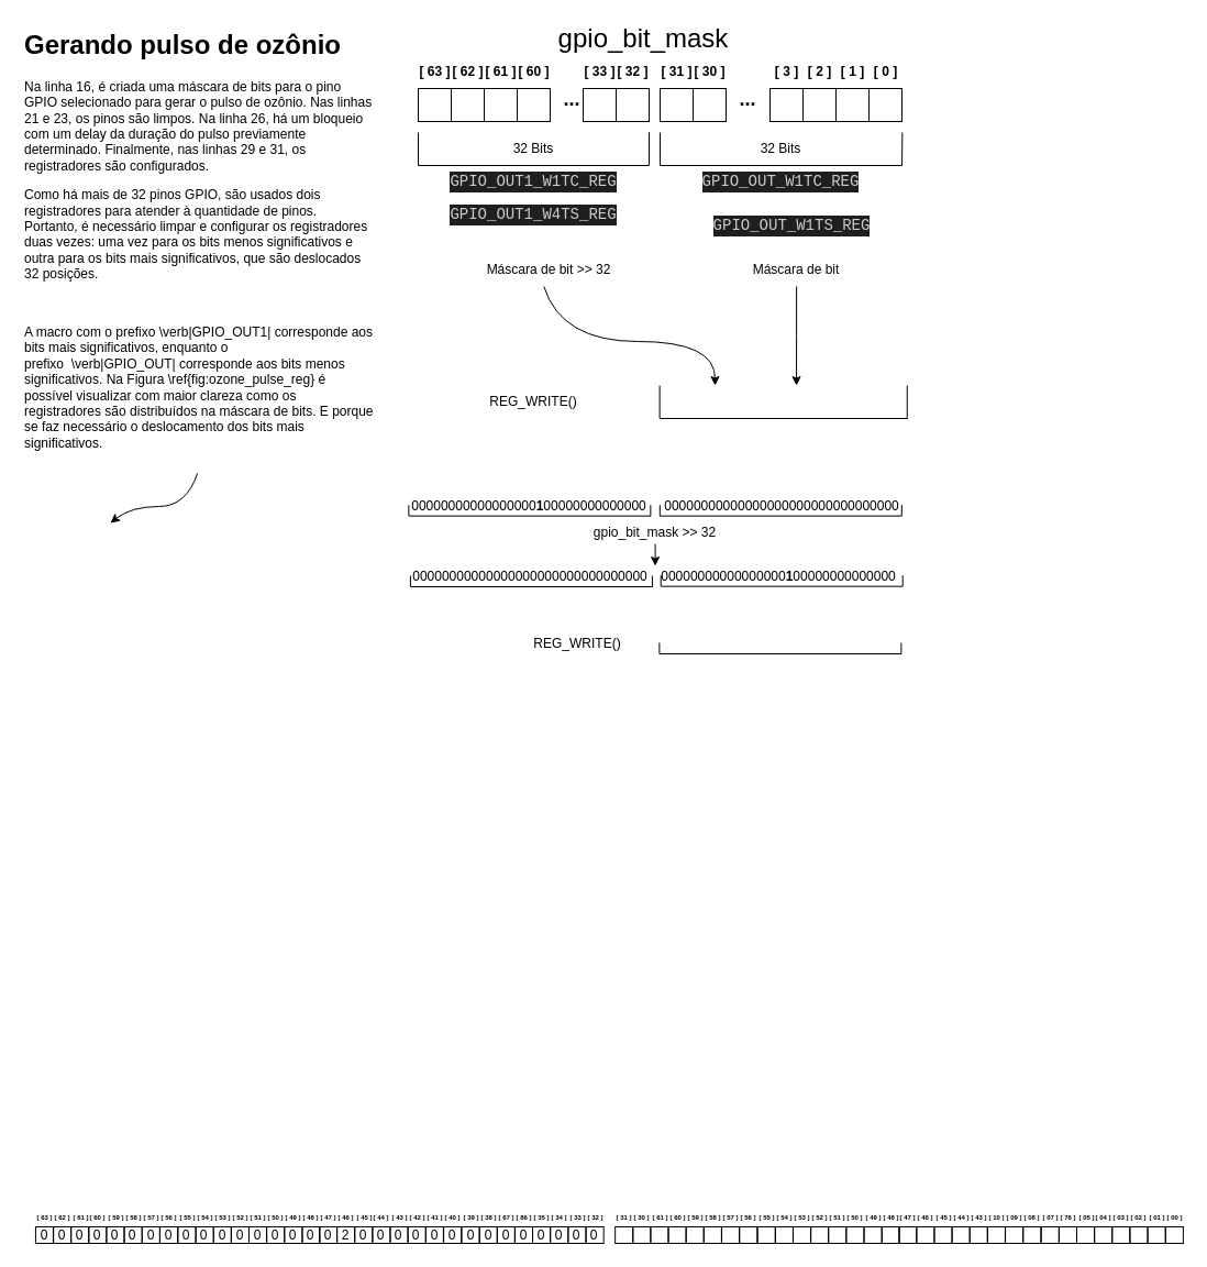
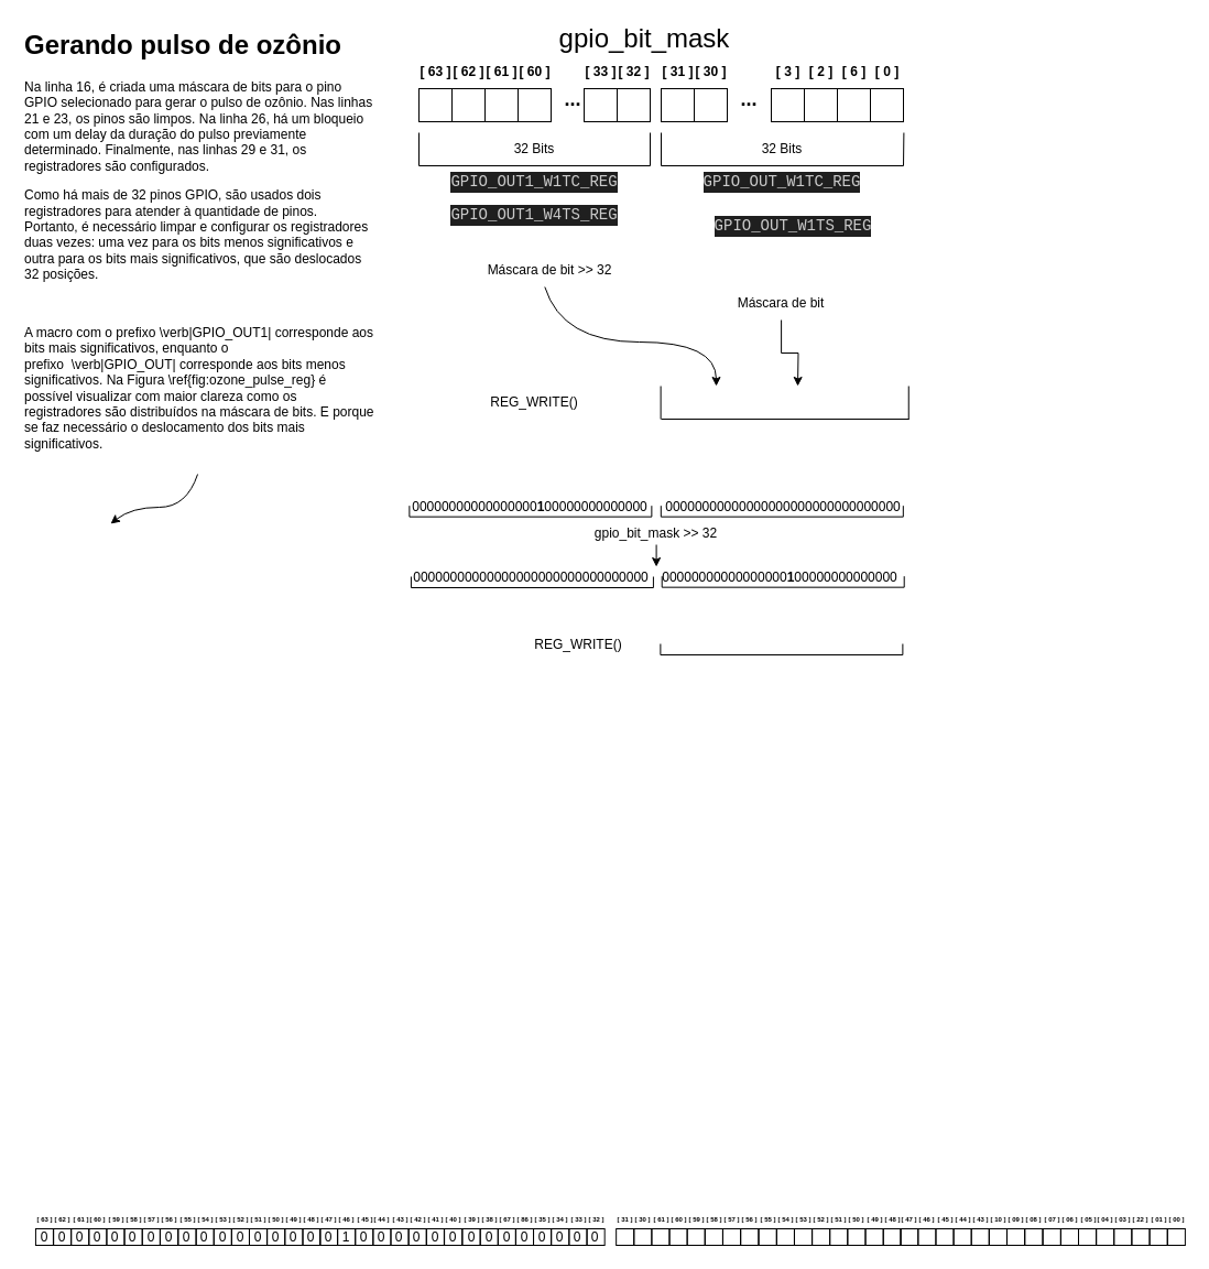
- <mxCell id="15" value="[ 1 ]" style="text;strokeColor=none;fillColor=none;html=1;fontSize=12;fontStyle=1;verticalAlign=middle;align=center;fontFamily=Helvetica;fontColor=default;" parent="1" vertex="1"><mxGeometry x="760" y="50" width="30" height="30" as="geometry" /></mxCell>
+ <mxCell id="15" value="[ 6 ]" style="text;strokeColor=none;fillColor=none;html=1;fontSize=12;fontStyle=1;verticalAlign=middle;align=center;fontFamily=Helvetica;fontColor=default;" parent="1" vertex="1"><mxGeometry x="760" y="50" width="30" height="30" as="geometry" /></mxCell>
- <mxCell id="43" value="Máscara de bit" style="text;html=1;align=center;verticalAlign=middle;whiteSpace=wrap;rounded=0;fontFamily=Helvetica;fontSize=12;fontColor=default;" parent="1" vertex="1"><mxGeometry x="659.28" y="230" width="129.52" height="30" as="geometry" /></mxCell>
+ <mxCell id="43" value="Máscara de bit" style="text;html=1;align=center;verticalAlign=middle;whiteSpace=wrap;rounded=0;fontFamily=Helvetica;fontSize=12;fontColor=default;" parent="1" vertex="1"><mxGeometry x="644.28" y="260" width="129.52" height="30" as="geometry" /></mxCell>
- <mxCell id="172" value="&lt;font style=&quot;font-size: 6px;&quot;&gt;[ 76&lt;/font&gt;&lt;span style=&quot;font-size: 6px; background-color: initial;&quot;&gt;&amp;nbsp;]&lt;/span&gt;" style="text;strokeColor=none;fillColor=none;html=1;fontSize=12;fontStyle=1;verticalAlign=middle;align=center;fontFamily=Helvetica;fontColor=default;" vertex="1" parent="1"><mxGeometry x="963.39" y="1100" width="15" height="10" as="geometry" /></mxCell>
+ <mxCell id="172" value="&lt;font style=&quot;font-size: 6px;&quot;&gt;[ 06&lt;/font&gt;&lt;span style=&quot;font-size: 6px; background-color: initial;&quot;&gt;&amp;nbsp;]&lt;/span&gt;" style="text;strokeColor=none;fillColor=none;html=1;fontSize=12;fontStyle=1;verticalAlign=middle;align=center;fontFamily=Helvetica;fontColor=default;" vertex="1" parent="1"><mxGeometry x="963.39" y="1100" width="15" height="10" as="geometry" /></mxCell>
- <mxCell id="176" value="&lt;font style=&quot;font-size: 6px;&quot;&gt;[ 02&lt;/font&gt;&lt;span style=&quot;font-size: 6px; background-color: initial;&quot;&gt;&amp;nbsp;]&lt;/span&gt;" style="text;strokeColor=none;fillColor=none;html=1;fontSize=12;fontStyle=1;verticalAlign=middle;align=center;fontFamily=Helvetica;fontColor=default;" vertex="1" parent="1"><mxGeometry x="1027.87" y="1100" width="15" height="10" as="geometry" /></mxCell>
+ <mxCell id="176" value="&lt;font style=&quot;font-size: 6px;&quot;&gt;[ 22&lt;/font&gt;&lt;span style=&quot;font-size: 6px; background-color: initial;&quot;&gt;&amp;nbsp;]&lt;/span&gt;" style="text;strokeColor=none;fillColor=none;html=1;fontSize=12;fontStyle=1;verticalAlign=middle;align=center;fontFamily=Helvetica;fontColor=default;" vertex="1" parent="1"><mxGeometry x="1027.87" y="1100" width="15" height="10" as="geometry" /></mxCell>
- <mxCell id="85" value="2" style="rounded=0;whiteSpace=wrap;html=1;shadow=0;strokeColor=default;align=center;verticalAlign=middle;fontFamily=Helvetica;fontSize=12;fontColor=default;fillColor=none;" vertex="1" parent="1"><mxGeometry x="305.98" y="1115" width="16.25" height="15" as="geometry" /></mxCell>
+ <mxCell id="85" value="1" style="rounded=0;whiteSpace=wrap;html=1;shadow=0;strokeColor=default;align=center;verticalAlign=middle;fontFamily=Helvetica;fontSize=12;fontColor=default;fillColor=none;" vertex="1" parent="1"><mxGeometry x="305.98" y="1115" width="16.25" height="15" as="geometry" /></mxCell>
